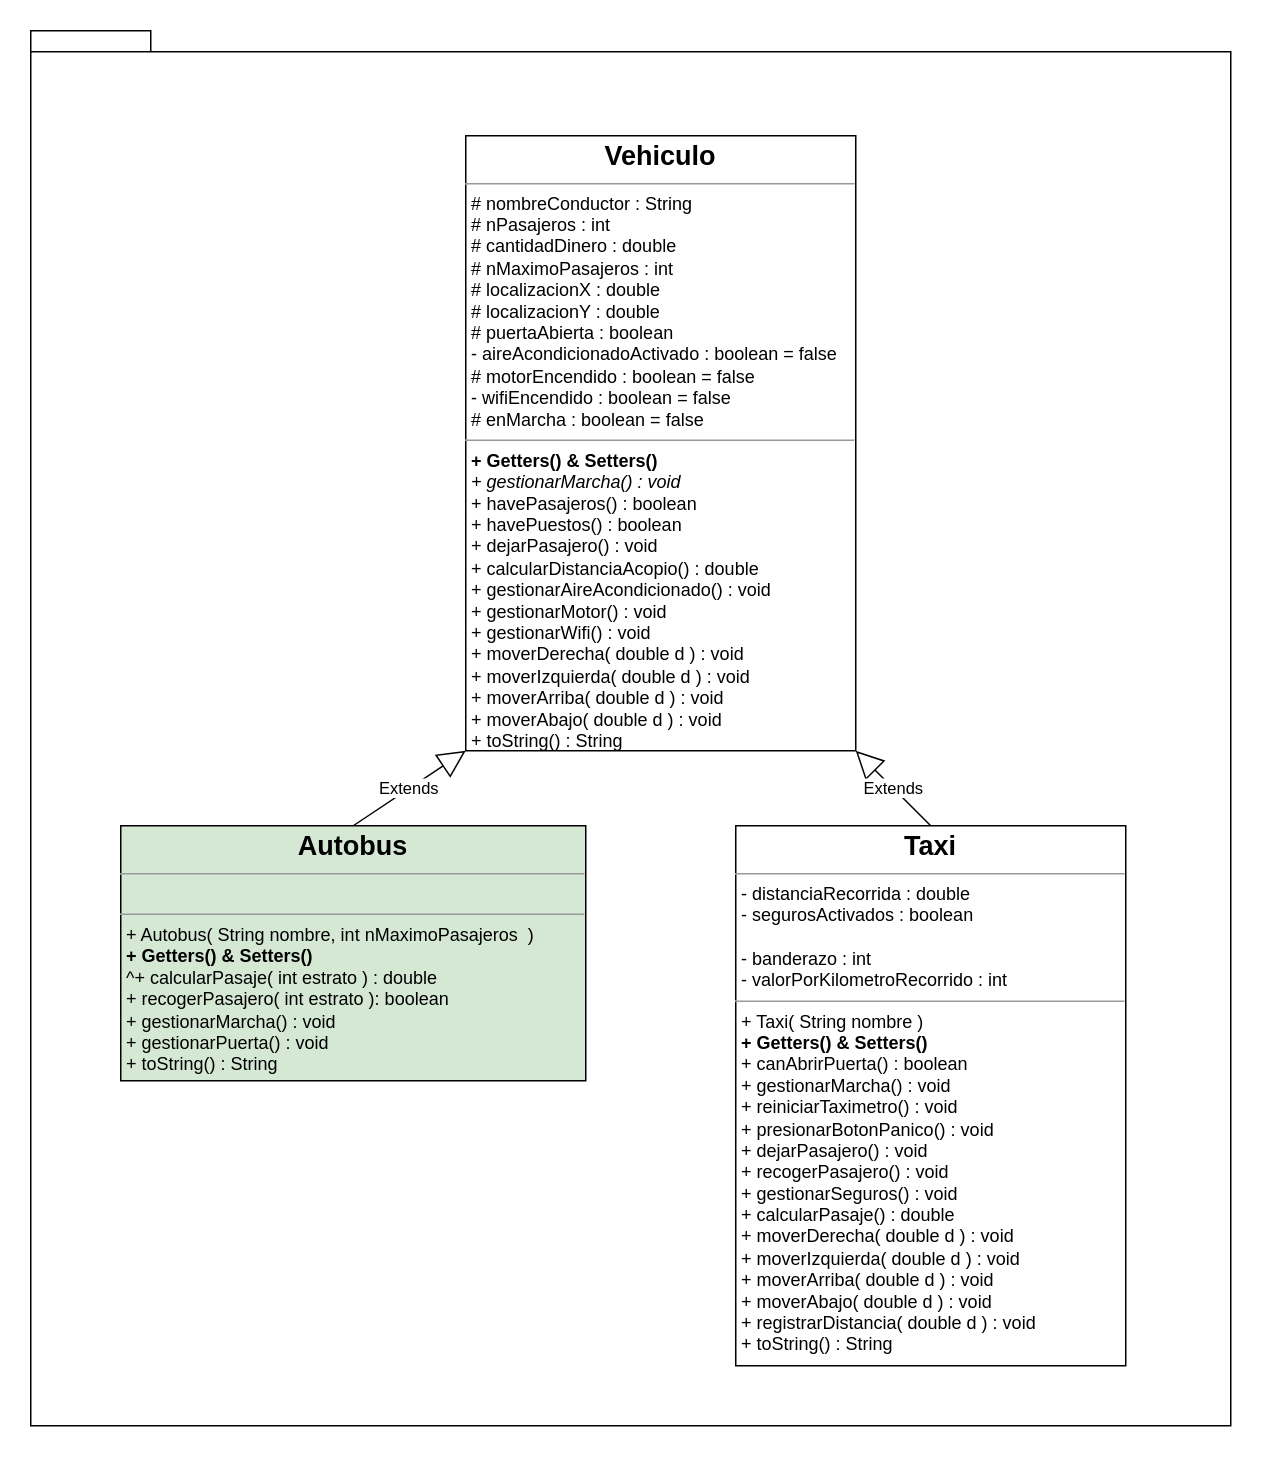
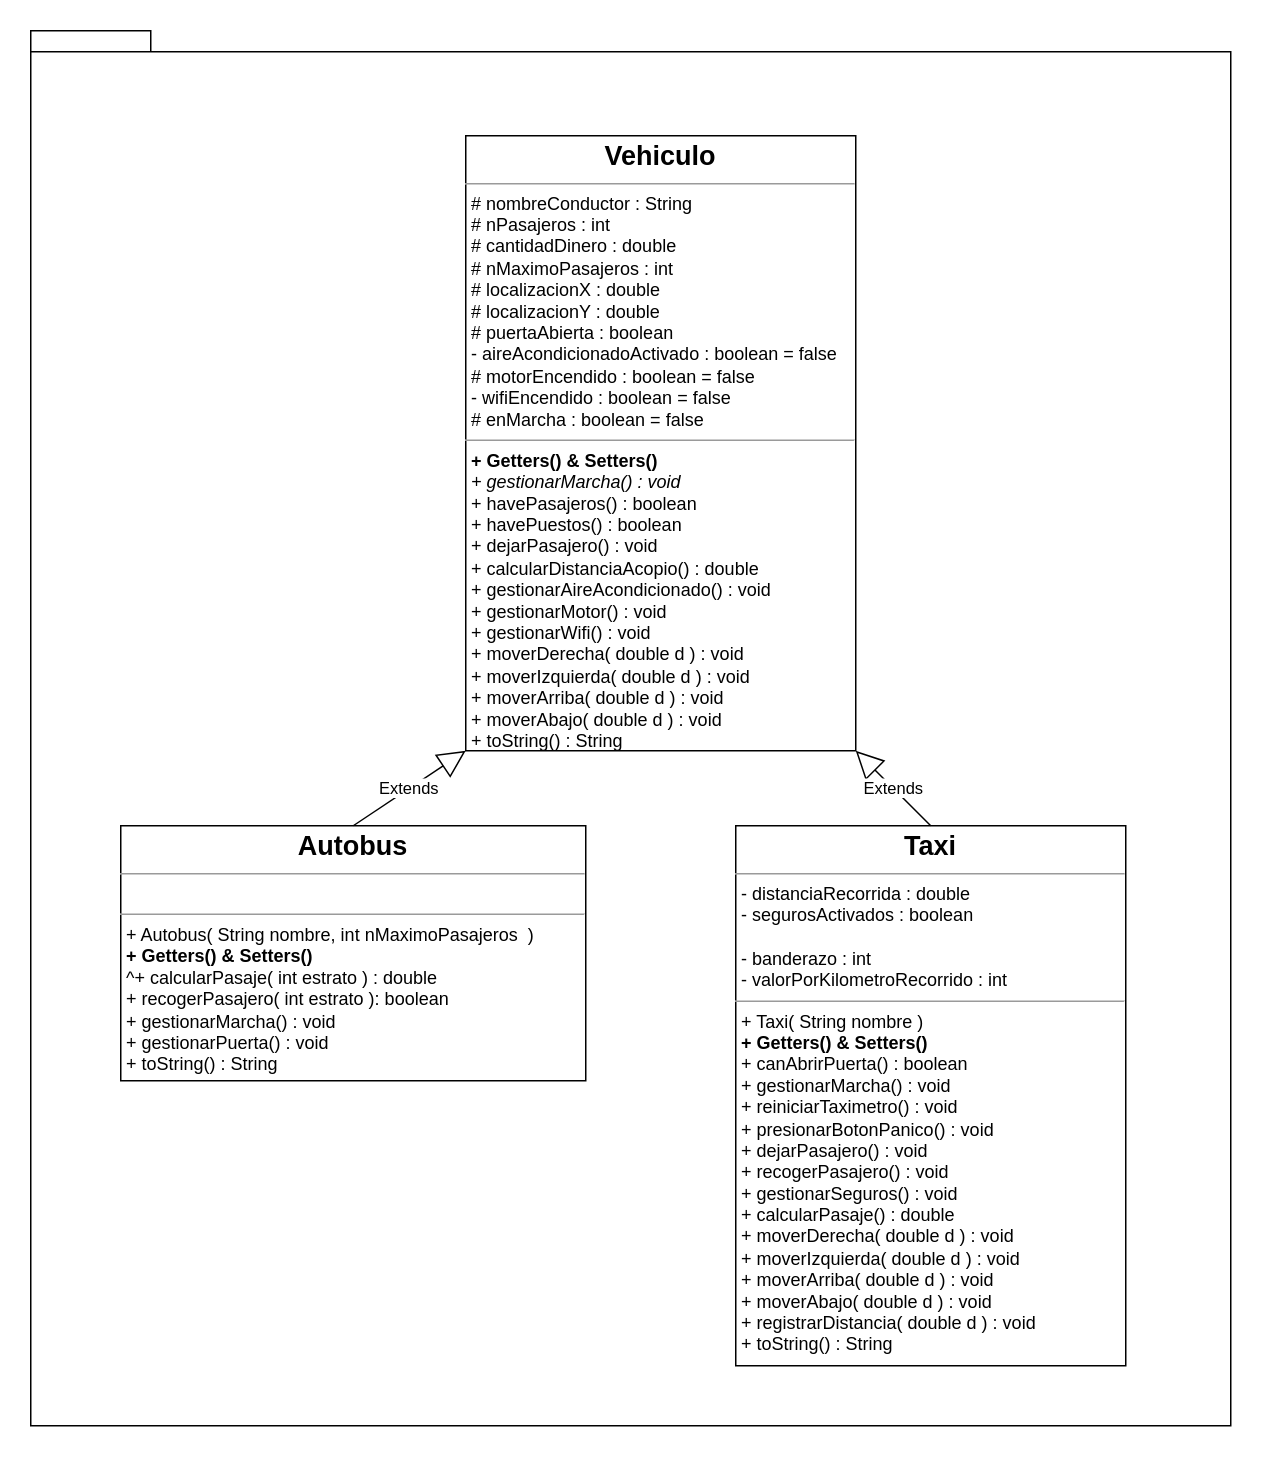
- <mxCell id="4" value="&lt;p style=&quot;margin: 0px ; margin-top: 4px ; text-align: center&quot;&gt;&lt;b&gt;&lt;font style=&quot;font-size: 18px&quot;&gt;Autobus&lt;/font&gt;&lt;/b&gt;&lt;/p&gt;&lt;hr size=&quot;1&quot;&gt;&lt;p style=&quot;margin: 0px ; margin-left: 4px&quot;&gt;&lt;br&gt;&lt;/p&gt;&lt;hr size=&quot;1&quot;&gt;&lt;p style=&quot;margin: 0px ; margin-left: 4px&quot;&gt;+ Autobus( String nombre, int nMaximoPasajeros&amp;nbsp; )&lt;b&gt;&lt;br&gt;+ Getters() &amp;amp; Setters()&lt;/b&gt;&lt;br&gt;^+ calcularPasaje( int estrato ) : double&lt;/p&gt;&lt;p style=&quot;margin: 0px ; margin-left: 4px&quot;&gt;+ recogerPasajero( int estrato ): boolean&lt;br&gt;&lt;/p&gt;&lt;p style=&quot;margin: 0px ; margin-left: 4px&quot;&gt;+ gestionarMarcha() : void&lt;/p&gt;&lt;p style=&quot;margin: 0px ; margin-left: 4px&quot;&gt;+ gestionarPuerta() : void&lt;/p&gt;&lt;p style=&quot;margin: 0px ; margin-left: 4px&quot;&gt;+ toString() : String&lt;/p&gt;&lt;p style=&quot;margin: 0px ; margin-left: 4px&quot;&gt;&lt;br&gt;&lt;/p&gt;" style="verticalAlign=top;align=left;overflow=fill;fontSize=12;fontFamily=Helvetica;html=1;fillColor=#d5e8d4;" vertex="1" parent="1"><mxGeometry x="80" y="550" width="310" height="170" as="geometry" /></mxCell>
+ <mxCell id="4" value="&lt;p style=&quot;margin: 0px ; margin-top: 4px ; text-align: center&quot;&gt;&lt;b&gt;&lt;font style=&quot;font-size: 18px&quot;&gt;Autobus&lt;/font&gt;&lt;/b&gt;&lt;/p&gt;&lt;hr size=&quot;1&quot;&gt;&lt;p style=&quot;margin: 0px ; margin-left: 4px&quot;&gt;&lt;br&gt;&lt;/p&gt;&lt;hr size=&quot;1&quot;&gt;&lt;p style=&quot;margin: 0px ; margin-left: 4px&quot;&gt;+ Autobus( String nombre, int nMaximoPasajeros&amp;nbsp; )&lt;b&gt;&lt;br&gt;+ Getters() &amp;amp; Setters()&lt;/b&gt;&lt;br&gt;^+ calcularPasaje( int estrato ) : double&lt;/p&gt;&lt;p style=&quot;margin: 0px ; margin-left: 4px&quot;&gt;+ recogerPasajero( int estrato ): boolean&lt;br&gt;&lt;/p&gt;&lt;p style=&quot;margin: 0px ; margin-left: 4px&quot;&gt;+ gestionarMarcha() : void&lt;/p&gt;&lt;p style=&quot;margin: 0px ; margin-left: 4px&quot;&gt;+ gestionarPuerta() : void&lt;/p&gt;&lt;p style=&quot;margin: 0px ; margin-left: 4px&quot;&gt;+ toString() : String&lt;/p&gt;&lt;p style=&quot;margin: 0px ; margin-left: 4px&quot;&gt;&lt;br&gt;&lt;/p&gt;" style="verticalAlign=top;align=left;overflow=fill;fontSize=12;fontFamily=Helvetica;html=1;" vertex="1" parent="1"><mxGeometry x="80" y="550" width="310" height="170" as="geometry" /></mxCell>
